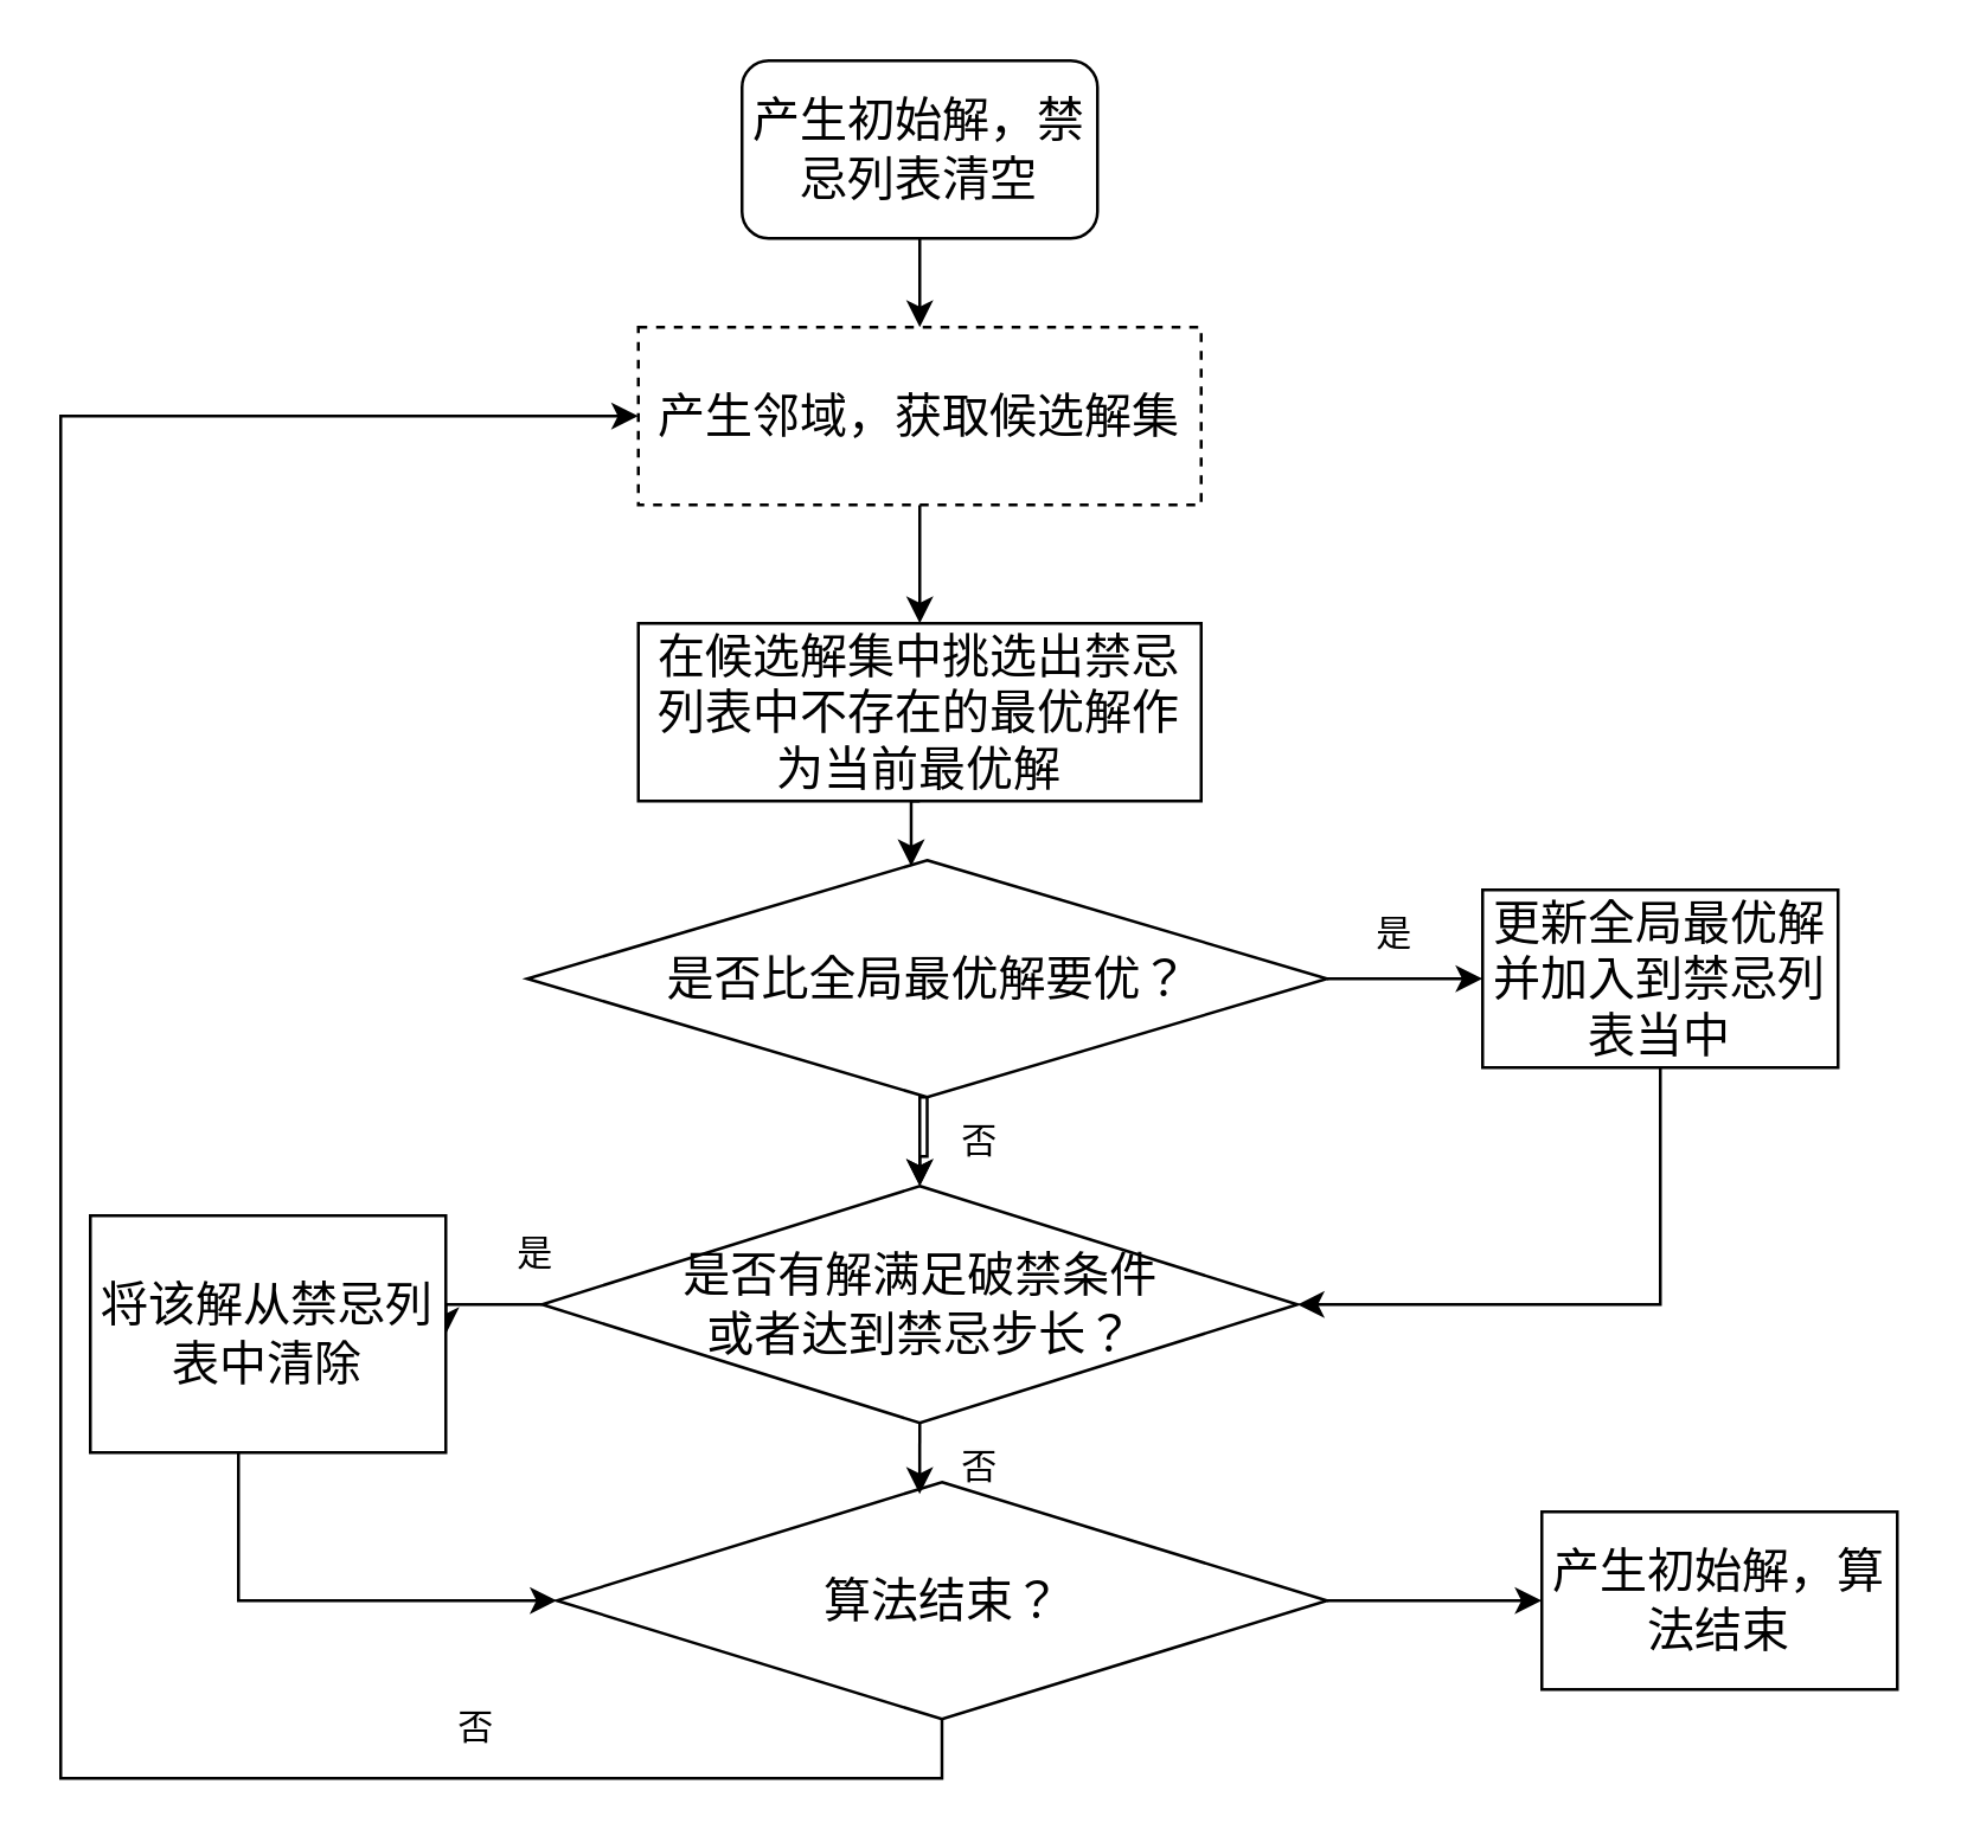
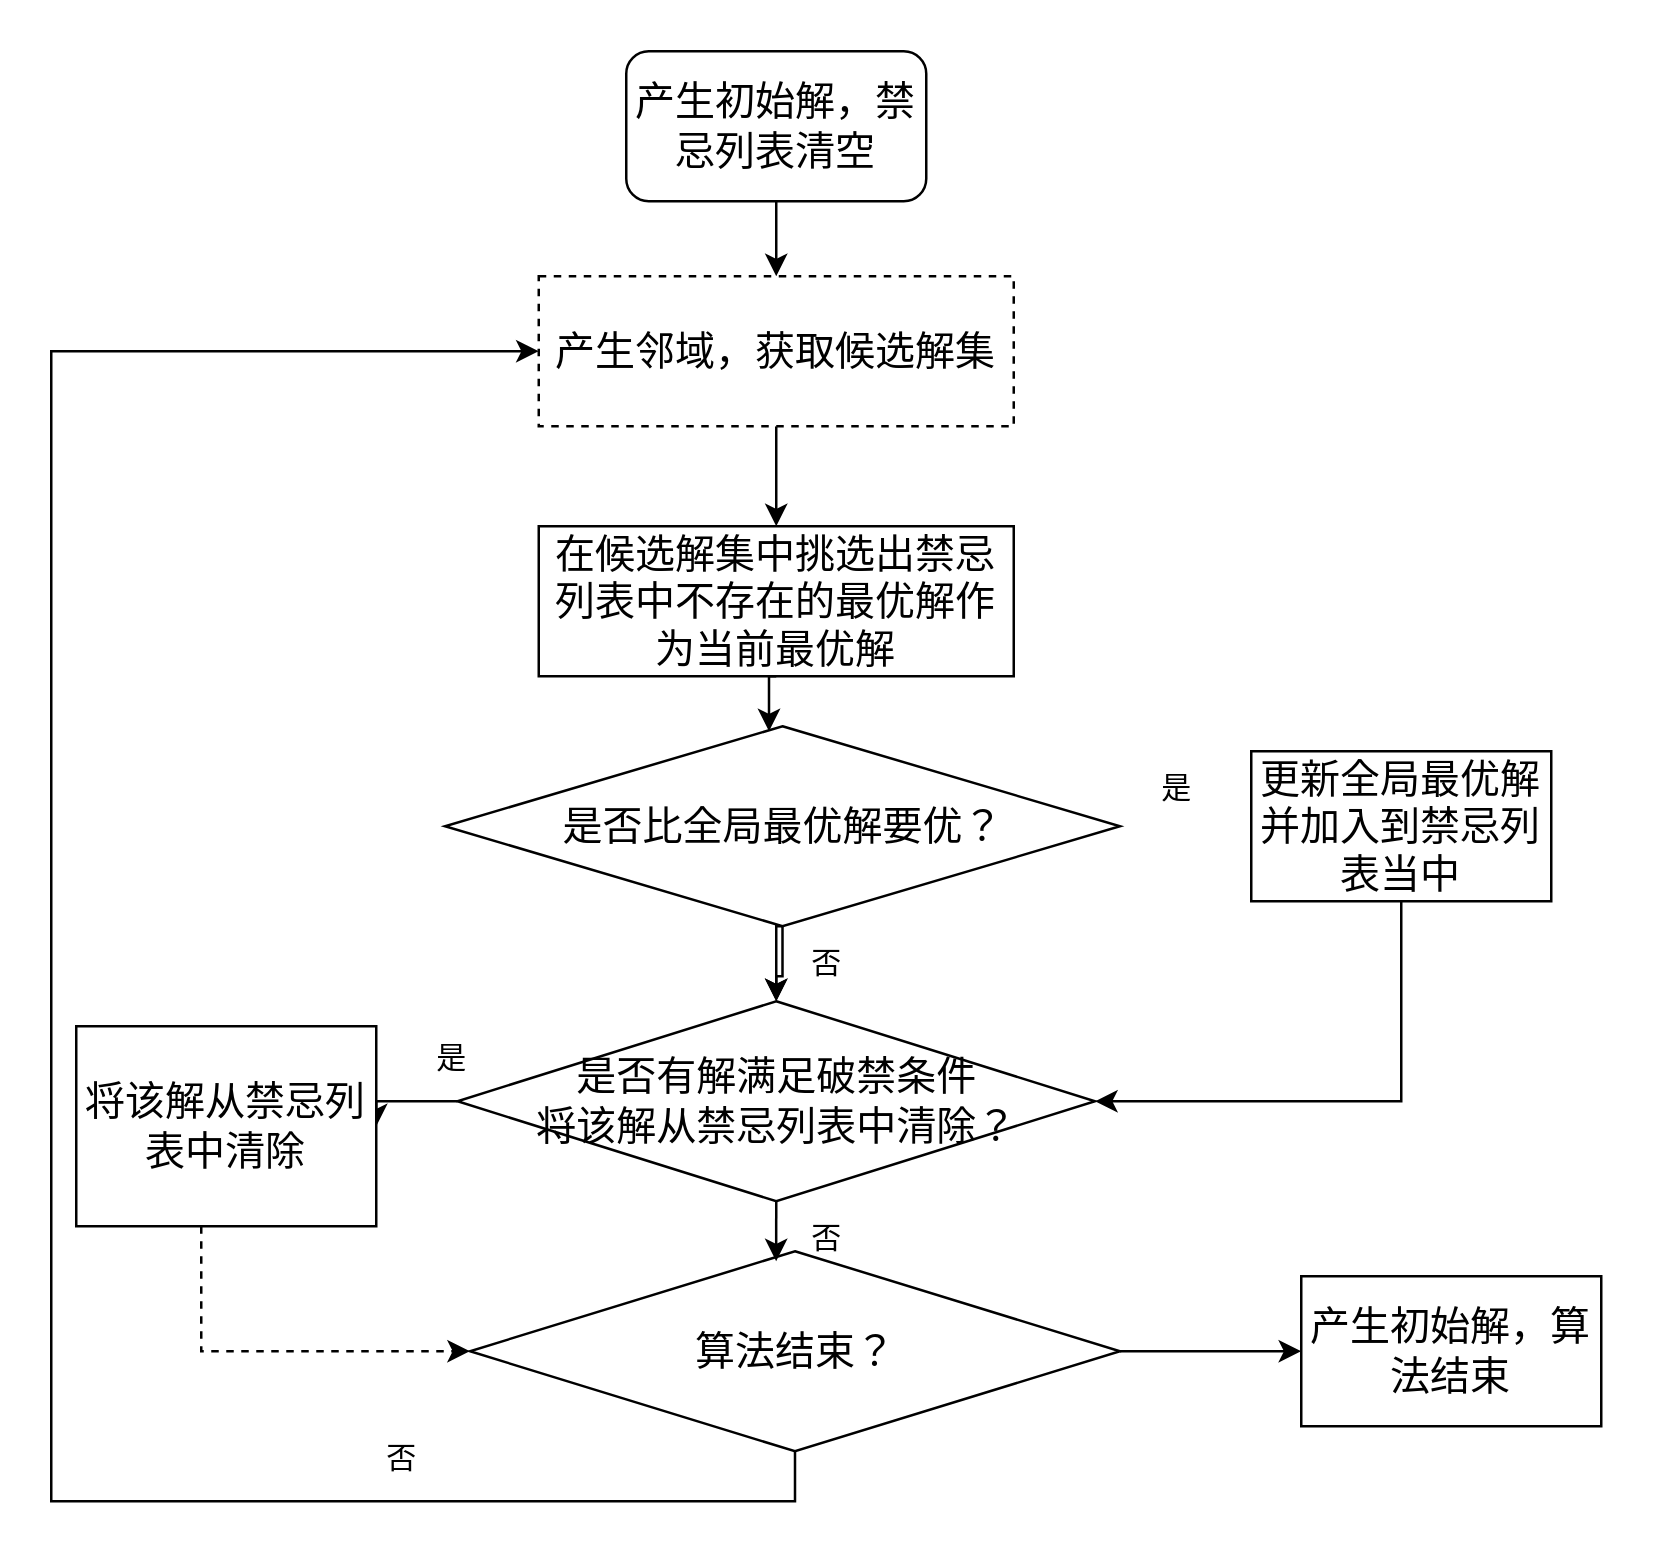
- <mxCell id="15" style="edgeStyle=orthogonalEdgeStyle;rounded=0;orthogonalLoop=1;jettySize=auto;html=1;exitX=1;exitY=0.5;exitDx=0;exitDy=0;entryX=0;entryY=0.5;entryDx=0;entryDy=0;" edge="1" parent="1" source="17" target="21"><mxGeometry relative="1" as="geometry" /></mxCell>
- <mxCell id="13" value="&lt;font style=&quot;font-size: 16px;&quot;&gt;是否有解满足破禁条件&lt;br&gt;或者达到禁忌步长？&lt;/font&gt;" style="rhombus;whiteSpace=wrap;html=1;" vertex="1" parent="1"><mxGeometry x="182.5" y="400" width="255" height="80" as="geometry" /></mxCell>
+ <mxCell id="13" value="&lt;font style=&quot;font-size: 16px;&quot;&gt;是否有解满足破禁条件&lt;br&gt;将该解从禁忌列表中清除？&lt;/font&gt;" style="rhombus;whiteSpace=wrap;html=1;" vertex="1" parent="1"><mxGeometry x="182.5" y="400" width="255" height="80" as="geometry" /></mxCell>
- <mxCell id="18" style="edgeStyle=orthogonalEdgeStyle;rounded=0;orthogonalLoop=1;jettySize=auto;html=1;entryX=0;entryY=0.5;entryDx=0;entryDy=0;" edge="1" parent="1" source="19" target="6"><mxGeometry relative="1" as="geometry"><Array as="points"><mxPoint x="80" y="540" /></Array></mxGeometry></mxCell>
+ <mxCell id="18" style="edgeStyle=orthogonalEdgeStyle;rounded=0;orthogonalLoop=1;jettySize=auto;html=1;entryX=0;entryY=0.5;entryDx=0;entryDy=0;dashed=1;" edge="1" parent="1" source="19" target="6"><mxGeometry relative="1" as="geometry"><Array as="points"><mxPoint x="80" y="540" /></Array></mxGeometry></mxCell>
